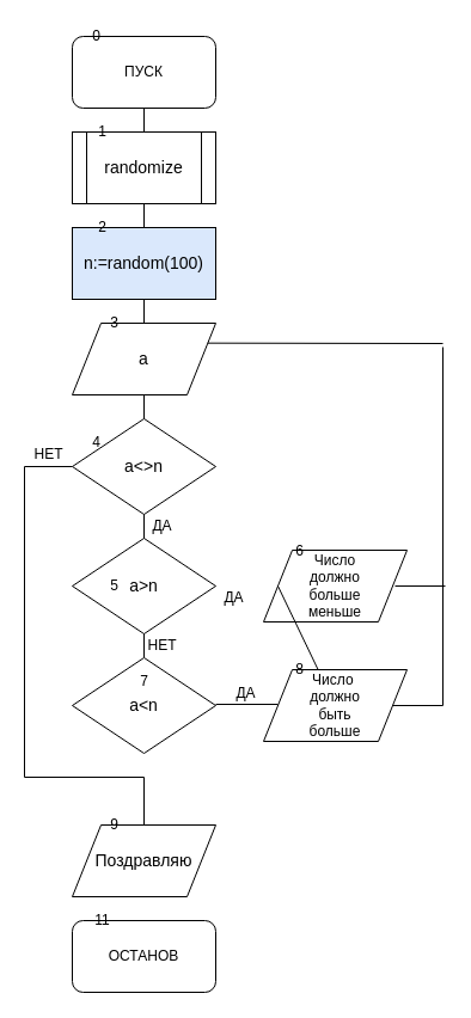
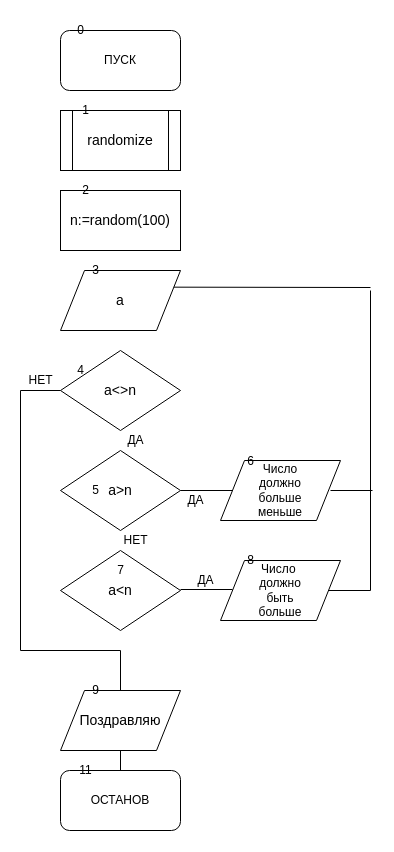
- <mxCell id="6" value="&lt;font style=&quot;font-size: 14px&quot;&gt;n:=random(100)&lt;/font&gt;" style="rounded=0;whiteSpace=wrap;html=1;fillColor=#dae8fc;" vertex="1" parent="1"><mxGeometry x="60" y="190" width="120" height="60" as="geometry" /></mxCell>
+ <mxCell id="6" value="&lt;font style=&quot;font-size: 14px&quot;&gt;n:=random(100)&lt;/font&gt;" style="rounded=0;whiteSpace=wrap;html=1;" vertex="1" parent="1"><mxGeometry x="60" y="190" width="120" height="60" as="geometry" /></mxCell>
- <mxCell id="18" value="" style="endArrow=none;html=1;exitX=0;exitY=0.5;exitDx=0;exitDy=0;" edge="1" parent="1" source="11" target="12"><mxGeometry width="50" height="50" relative="1" as="geometry"><mxPoint x="20" y="900" as="sourcePoint" /><mxPoint x="70" y="850" as="targetPoint" /></mxGeometry></mxCell>
+ <mxCell id="18" value="" style="endArrow=none;html=1;entryX=1;entryY=0.5;entryDx=0;entryDy=0;exitX=0;exitY=0.5;exitDx=0;exitDy=0;" edge="1" parent="1" source="11" target="9"><mxGeometry width="50" height="50" relative="1" as="geometry"><mxPoint x="20" y="900" as="sourcePoint" /><mxPoint x="70" y="850" as="targetPoint" /></mxGeometry></mxCell>
- <mxCell id="2" value="" style="endArrow=none;html=1;entryX=0.5;entryY=1;entryDx=0;entryDy=0;" edge="1" parent="1" source="10" target="3"><mxGeometry width="50" height="50" relative="1" as="geometry"><mxPoint x="200" y="130" as="sourcePoint" /><mxPoint x="250" y="80" as="targetPoint" /></mxGeometry></mxCell>
+ <mxCell id="40" value="" style="endArrow=none;html=1;entryX=0.5;entryY=1;entryDx=0;entryDy=0;exitX=0.5;exitY=0;exitDx=0;exitDy=0;" edge="1" parent="1" source="4" target="13"><mxGeometry width="50" height="50" relative="1" as="geometry"><mxPoint x="250" y="780" as="sourcePoint" /><mxPoint x="300" y="730" as="targetPoint" /></mxGeometry></mxCell>
